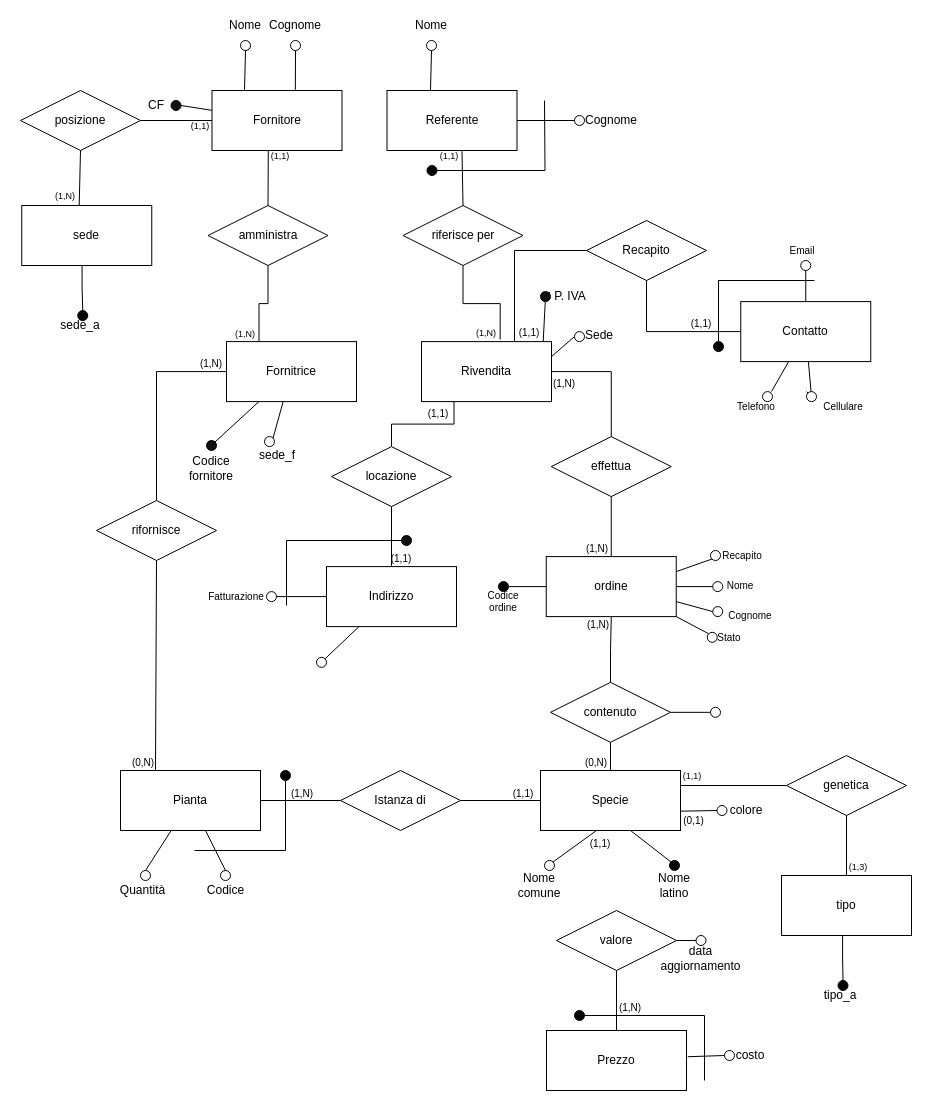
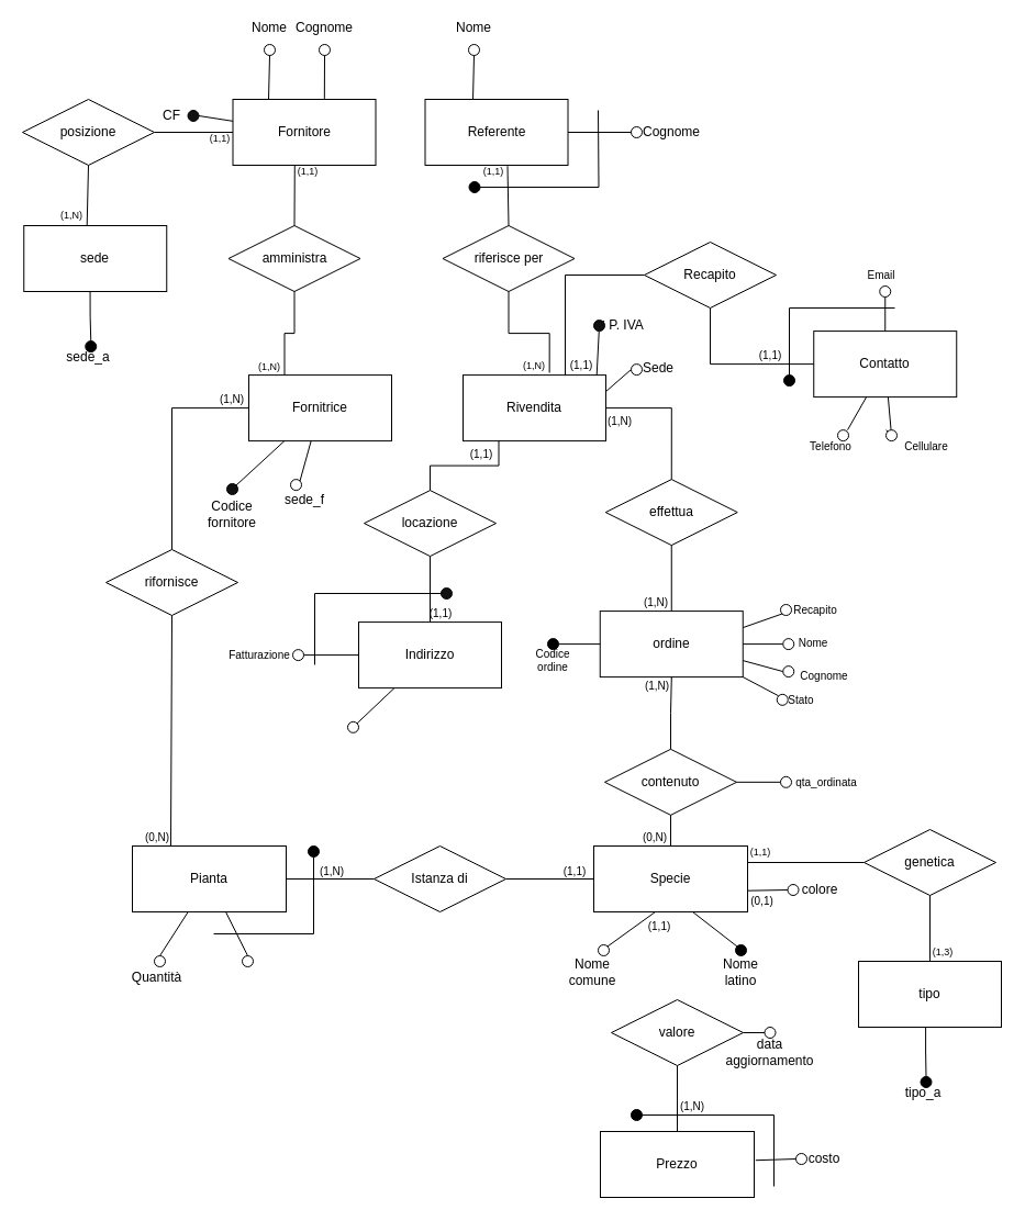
+ <mxCell id="166" value="qta_ordinata" style="text;html=1;strokeColor=none;fillColor=none;align=center;verticalAlign=middle;whiteSpace=wrap;rounded=0;fontSize=10;" vertex="1" parent="1"><mxGeometry x="722.25" y="696.83" width="60" height="30" as="geometry" /></mxCell>
- <mxCell id="62" value="Codice" style="text;html=1;strokeColor=none;fillColor=none;align=center;verticalAlign=middle;whiteSpace=wrap;rounded=0;" parent="1" vertex="1"><mxGeometry x="197.5" y="880" width="55" height="20" as="geometry" /></mxCell>
